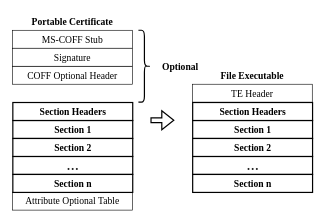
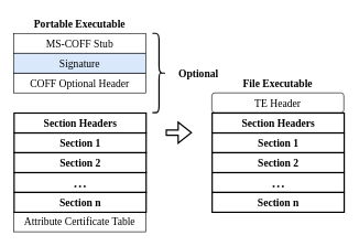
- <mxCell id="15" value="&lt;b&gt;Portable Certificate&lt;/b&gt;" style="text;html=1;strokeColor=none;fillColor=none;align=center;verticalAlign=middle;whiteSpace=wrap;rounded=0;fontFamily=LMRoman10-Regular;fontSize=16;fontColor=default;" parent="1" vertex="1"><mxGeometry x="20" y="20" width="200" height="30" as="geometry" /></mxCell>
+ <mxCell id="15" value="&lt;b&gt;Portable Executable&lt;/b&gt;" style="text;html=1;strokeColor=none;fillColor=none;align=center;verticalAlign=middle;whiteSpace=wrap;rounded=0;fontFamily=LMRoman10-Regular;fontSize=16;fontColor=default;" parent="1" vertex="1"><mxGeometry x="20" y="20" width="200" height="30" as="geometry" /></mxCell>
- <mxCell id="7" value="&lt;font style=&quot;font-size: 16px;&quot; face=&quot;LMRoman10-Regular&quot;&gt;Signature&lt;/font&gt;" style="rounded=0;whiteSpace=wrap;html=1;" parent="1" vertex="1"><mxGeometry x="20" y="80" width="200" height="30" as="geometry" /></mxCell>
+ <mxCell id="7" value="&lt;font style=&quot;font-size: 16px;&quot; face=&quot;LMRoman10-Regular&quot;&gt;Signature&lt;/font&gt;" style="rounded=0;whiteSpace=wrap;html=1;fillColor=#dae8fc;" parent="1" vertex="1"><mxGeometry x="20" y="80" width="200" height="30" as="geometry" /></mxCell>
- <mxCell id="13" value="&lt;font style=&quot;font-size: 16px;&quot; face=&quot;LMRoman10-Regular&quot;&gt;TE Header&lt;br&gt;&lt;/font&gt;" style="rounded=0;whiteSpace=wrap;html=1;strokeColor=default;fillStyle=auto;gradientColor=none;" parent="1" vertex="1"><mxGeometry x="320" y="140" width="200" height="30" as="geometry" /></mxCell>
+ <mxCell id="13" value="&lt;font style=&quot;font-size: 16px;&quot; face=&quot;LMRoman10-Regular&quot;&gt;TE Header&lt;br&gt;&lt;/font&gt;" style="whiteSpace=wrap;html=1;strokeColor=default;fillStyle=auto;gradientColor=none;rounded=1;" parent="1" vertex="1"><mxGeometry x="320" y="140" width="200" height="30" as="geometry" /></mxCell>
- <mxCell id="6" value="&lt;font style=&quot;font-size: 16px;&quot; face=&quot;LMRoman10-Regular&quot;&gt;Attribute Optional Table&lt;/font&gt;" style="rounded=0;whiteSpace=wrap;html=1;fillColor=#FFFFFF;" parent="1" vertex="1"><mxGeometry x="20" y="320" width="200" height="30" as="geometry" /></mxCell>
+ <mxCell id="6" value="&lt;font style=&quot;font-size: 16px;&quot; face=&quot;LMRoman10-Regular&quot;&gt;Attribute Certificate Table&lt;/font&gt;" style="rounded=0;whiteSpace=wrap;html=1;fillColor=#FFFFFF;" parent="1" vertex="1"><mxGeometry x="20" y="320" width="200" height="30" as="geometry" /></mxCell>
